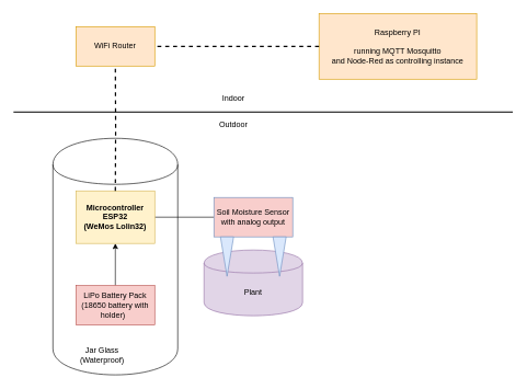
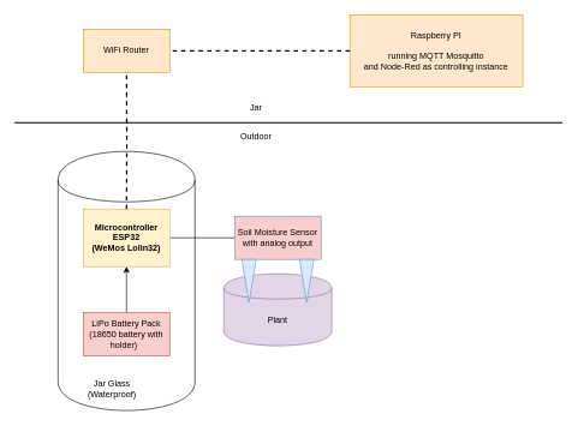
- <mxCell id="18" value="Indoor" style="text;html=1;strokeColor=none;fillColor=none;align=center;verticalAlign=middle;whiteSpace=wrap;rounded=0;" vertex="1" parent="1"><mxGeometry x="335" y="140" width="40" height="20" as="geometry" /></mxCell>
+ <mxCell id="18" value="Jar" style="text;html=1;strokeColor=none;fillColor=none;align=center;verticalAlign=middle;whiteSpace=wrap;rounded=0;" vertex="1" parent="1"><mxGeometry x="335" y="140" width="40" height="20" as="geometry" /></mxCell>
